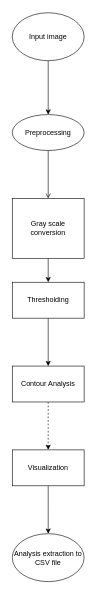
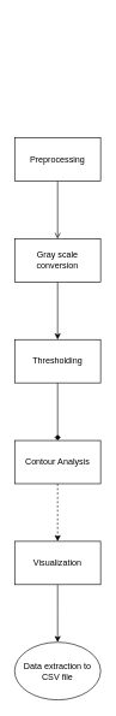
- <mxCell id="3" value="Input image" style="ellipse;whiteSpace=wrap;html=1;" vertex="1" parent="1"><mxGeometry x="20" y="20" width="120" height="80" as="geometry" /></mxCell>
- <mxCell id="2" value="" style="edgeStyle=orthogonalEdgeStyle;rounded=0;orthogonalLoop=1;jettySize=auto;html=1;" edge="1" parent="1" source="3" target="5"><mxGeometry relative="1" as="geometry" /></mxCell>
- <mxCell id="5" value="Preprocessing" style="ellipse;whiteSpace=wrap;html=1;" vertex="1" parent="1"><mxGeometry x="20" y="190" width="120" height="60" as="geometry" /></mxCell>
+ <mxCell id="5" value="Preprocessing" style="whiteSpace=wrap;html=1;" vertex="1" parent="1"><mxGeometry x="20" y="190" width="120" height="60" as="geometry" /></mxCell>
- <mxCell id="7" value="Gray scale conversion" style="whiteSpace=wrap;html=1;" vertex="1" parent="1"><mxGeometry x="20" y="330" width="120" height="100" as="geometry" /></mxCell>
+ <mxCell id="7" value="Gray scale conversion" style="whiteSpace=wrap;html=1;" vertex="1" parent="1"><mxGeometry x="20" y="330" width="120" height="60" as="geometry" /></mxCell>
- <mxCell id="8" value="" style="edgeStyle=orthogonalEdgeStyle;rounded=0;orthogonalLoop=1;jettySize=auto;html=1;" edge="1" parent="1" source="9" target="11"><mxGeometry relative="1" as="geometry" /></mxCell>
+ <mxCell id="8" value="" style="edgeStyle=orthogonalEdgeStyle;rounded=0;orthogonalLoop=1;jettySize=auto;html=1;endArrow=diamond;" edge="1" parent="1" source="9" target="11"><mxGeometry relative="1" as="geometry" /></mxCell>
- <mxCell id="14" value="Analysis extraction to CSV file" style="ellipse;whiteSpace=wrap;html=1;" vertex="1" parent="1"><mxGeometry x="20" y="890" width="120" height="80" as="geometry" /></mxCell>
+ <mxCell id="14" value="Data extraction to CSV file" style="ellipse;whiteSpace=wrap;html=1;" vertex="1" parent="1"><mxGeometry x="20" y="890" width="120" height="80" as="geometry" /></mxCell>
